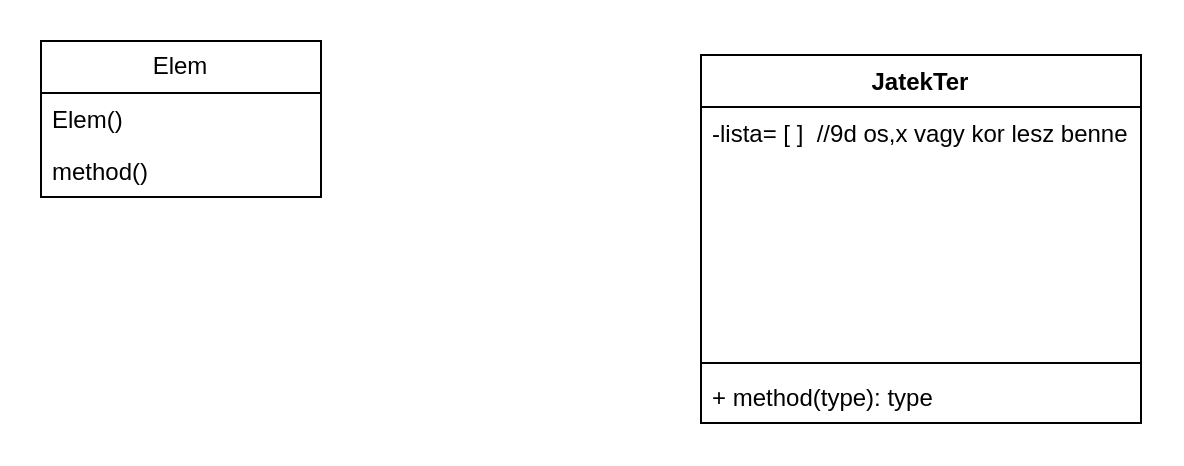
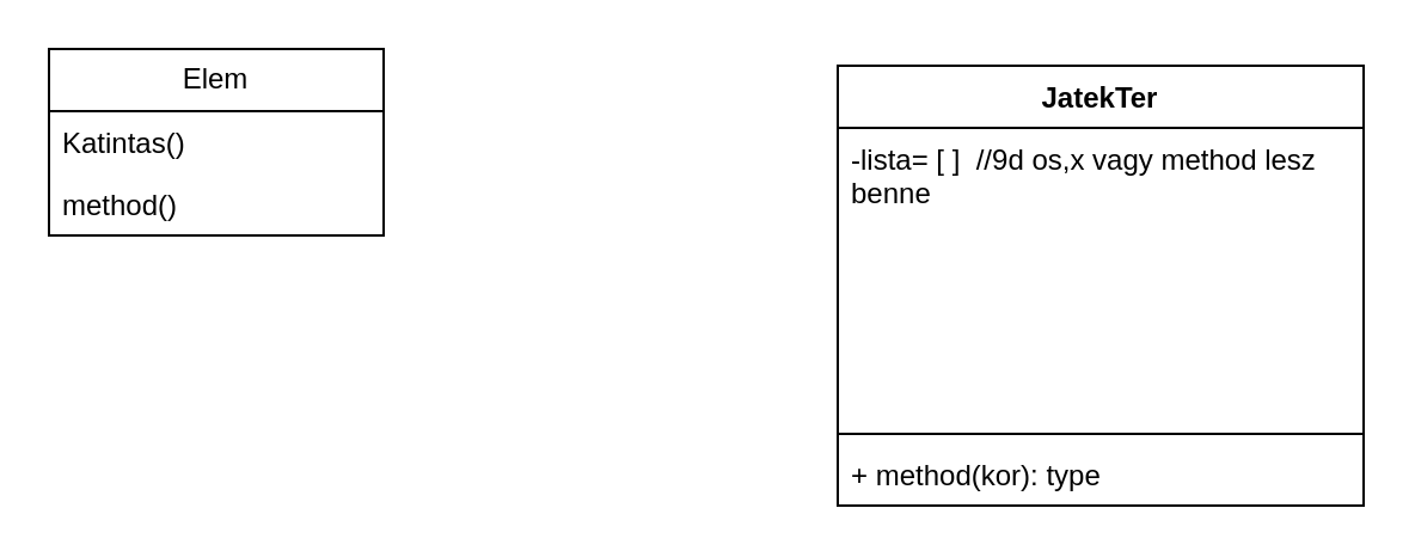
- <mxCell id="3" value="Elem()" style="text;strokeColor=none;fillColor=none;align=left;verticalAlign=top;spacingLeft=4;spacingRight=4;overflow=hidden;rotatable=0;points=[[0,0.5],[1,0.5]];portConstraint=eastwest;whiteSpace=wrap;html=1;" vertex="1" parent="2"><mxGeometry y="26" width="140" height="26" as="geometry" /></mxCell>
+ <mxCell id="3" value="Katintas()" style="text;strokeColor=none;fillColor=none;align=left;verticalAlign=top;spacingLeft=4;spacingRight=4;overflow=hidden;rotatable=0;points=[[0,0.5],[1,0.5]];portConstraint=eastwest;whiteSpace=wrap;html=1;" vertex="1" parent="2"><mxGeometry y="26" width="140" height="26" as="geometry" /></mxCell>
- <mxCell id="6" value="-lista= [ ]&amp;nbsp; //9d os,x vagy kor lesz benne&lt;div&gt;&lt;br&gt;&lt;div&gt;&lt;br&gt;&lt;/div&gt;&lt;/div&gt;" style="text;strokeColor=none;fillColor=none;align=left;verticalAlign=top;spacingLeft=4;spacingRight=4;overflow=hidden;rotatable=0;points=[[0,0.5],[1,0.5]];portConstraint=eastwest;whiteSpace=wrap;html=1;" vertex="1" parent="5"><mxGeometry y="26" width="220" height="124" as="geometry" /></mxCell>
+ <mxCell id="6" value="-lista= [ ]&amp;nbsp; //9d os,x vagy method lesz benne&lt;div&gt;&lt;br&gt;&lt;div&gt;&lt;br&gt;&lt;/div&gt;&lt;/div&gt;" style="text;strokeColor=none;fillColor=none;align=left;verticalAlign=top;spacingLeft=4;spacingRight=4;overflow=hidden;rotatable=0;points=[[0,0.5],[1,0.5]];portConstraint=eastwest;whiteSpace=wrap;html=1;" vertex="1" parent="5"><mxGeometry y="26" width="220" height="124" as="geometry" /></mxCell>
- <mxCell id="8" value="+ method(type): type" style="text;strokeColor=none;fillColor=none;align=left;verticalAlign=top;spacingLeft=4;spacingRight=4;overflow=hidden;rotatable=0;points=[[0,0.5],[1,0.5]];portConstraint=eastwest;whiteSpace=wrap;html=1;" vertex="1" parent="5"><mxGeometry y="158" width="220" height="26" as="geometry" /></mxCell>
+ <mxCell id="8" value="+ method(kor): type" style="text;strokeColor=none;fillColor=none;align=left;verticalAlign=top;spacingLeft=4;spacingRight=4;overflow=hidden;rotatable=0;points=[[0,0.5],[1,0.5]];portConstraint=eastwest;whiteSpace=wrap;html=1;" vertex="1" parent="5"><mxGeometry y="158" width="220" height="26" as="geometry" /></mxCell>
